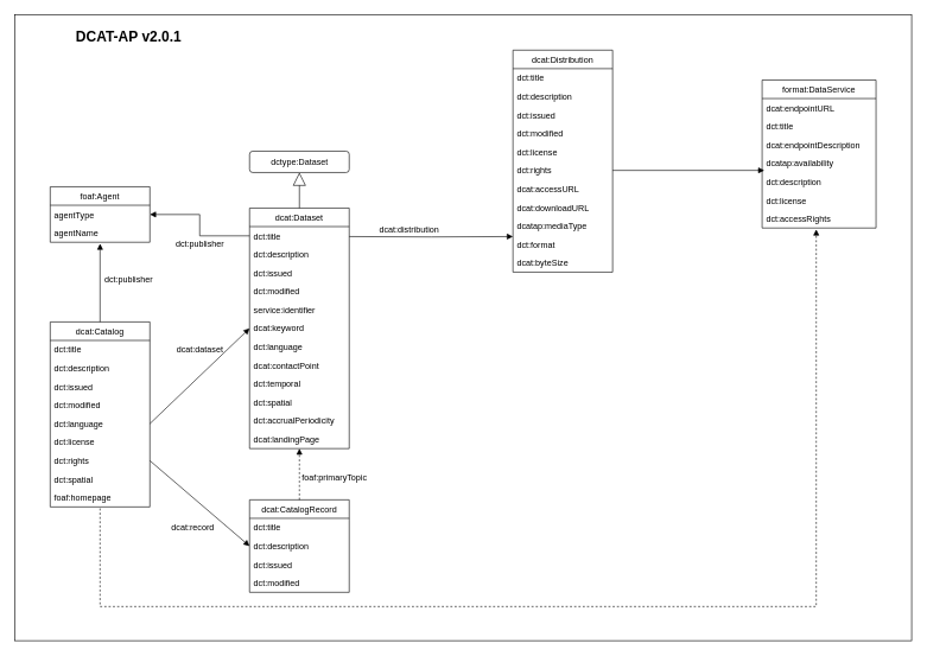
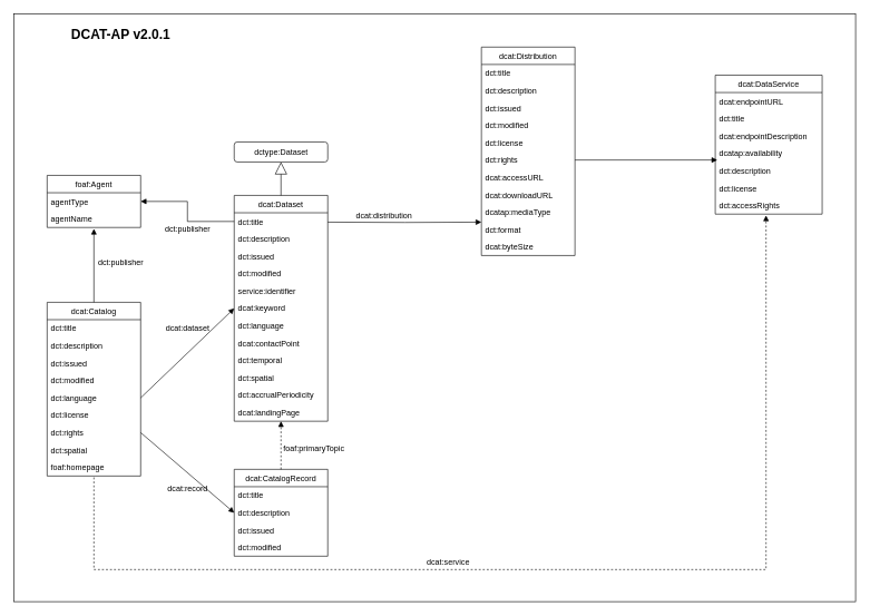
- <mxCell id="58" value="format:DataService" style="swimlane;fontStyle=0;childLayout=stackLayout;horizontal=1;startSize=26;fillColor=none;horizontalStack=0;resizeParent=1;resizeParentMax=0;resizeLast=0;collapsible=1;marginBottom=0;" parent="4" vertex="1"><mxGeometry x="1000" y="42" width="160" height="208" as="geometry" /></mxCell>
+ <mxCell id="58" value="dcat:DataService" style="swimlane;fontStyle=0;childLayout=stackLayout;horizontal=1;startSize=26;fillColor=none;horizontalStack=0;resizeParent=1;resizeParentMax=0;resizeLast=0;collapsible=1;marginBottom=0;" parent="4" vertex="1"><mxGeometry x="1000" y="42" width="160" height="208" as="geometry" /></mxCell>
- <mxCell id="68" value="dcat:record" style="text;html=1;align=center;verticalAlign=middle;resizable=0;points=[];autosize=1;strokeColor=none;fillColor=none;" parent="4" vertex="1"><mxGeometry x="160" y="662" width="80" height="20" as="geometry" /></mxCell>
+ <mxCell id="68" value="dcat:record" style="text;html=1;align=center;verticalAlign=middle;resizable=0;points=[];autosize=1;strokeColor=none;fillColor=none;" parent="4" vertex="1"><mxGeometry x="170" y="652" width="80" height="20" as="geometry" /></mxCell>
+ <mxCell id="72" value="dcat:service" style="text;html=1;align=center;verticalAlign=middle;resizable=0;points=[];autosize=1;strokeColor=none;fillColor=none;" parent="4" vertex="1"><mxGeometry x="560" y="762" width="80" height="20" as="geometry" /></mxCell>
